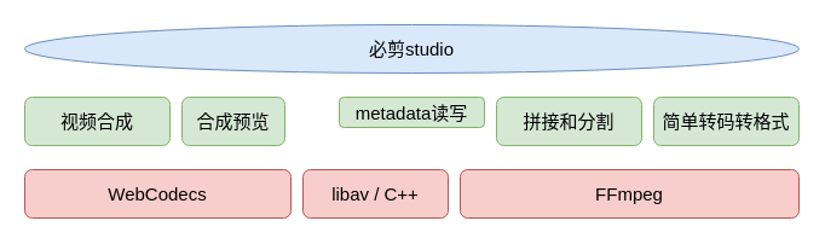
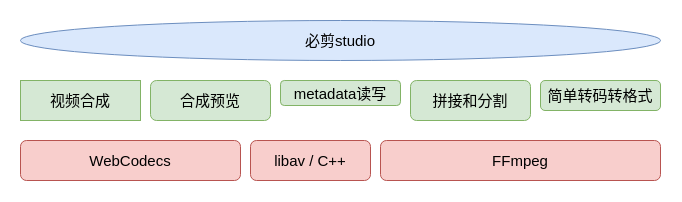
- <mxCell id="4" value="&lt;font style=&quot;font-size: 15px;&quot;&gt;视频合成&lt;/font&gt;" style="rounded=1;whiteSpace=wrap;html=1;fontSize=15;fillColor=#d5e8d4;strokeColor=#82b366;" vertex="1" parent="1"><mxGeometry x="20" y="80" width="120" height="40" as="geometry" /></mxCell>
+ <mxCell id="4" value="&lt;font style=&quot;font-size: 15px;&quot;&gt;视频合成&lt;/font&gt;" style="whiteSpace=wrap;html=1;fontSize=15;fillColor=#d5e8d4;strokeColor=#82b366;rounded=0;" vertex="1" parent="1"><mxGeometry x="20" y="80" width="120" height="40" as="geometry" /></mxCell>
- <mxCell id="5" value="&lt;font style=&quot;font-size: 15px;&quot;&gt;合成预览&lt;/font&gt;" style="rounded=1;whiteSpace=wrap;html=1;fontSize=15;fillColor=#d5e8d4;strokeColor=#82b366;" vertex="1" parent="1"><mxGeometry x="150" y="80" width="85" height="40" as="geometry" /></mxCell>
+ <mxCell id="5" value="&lt;font style=&quot;font-size: 15px;&quot;&gt;合成预览&lt;/font&gt;" style="rounded=1;whiteSpace=wrap;html=1;fontSize=15;fillColor=#d5e8d4;strokeColor=#82b366;" vertex="1" parent="1"><mxGeometry x="150" y="80" width="120" height="40" as="geometry" /></mxCell>
- <mxCell id="7" value="&lt;font style=&quot;font-size: 15px;&quot;&gt;简单转码转格式&lt;/font&gt;" style="rounded=1;whiteSpace=wrap;html=1;fontSize=15;fillColor=#d5e8d4;strokeColor=#82b366;" vertex="1" parent="1"><mxGeometry x="540" y="80" width="120" height="40" as="geometry" /></mxCell>
+ <mxCell id="7" value="&lt;font style=&quot;font-size: 15px;&quot;&gt;简单转码转格式&lt;/font&gt;" style="rounded=1;whiteSpace=wrap;html=1;fontSize=15;fillColor=#d5e8d4;strokeColor=#82b366;" vertex="1" parent="1"><mxGeometry x="540" y="80" width="120" height="30" as="geometry" /></mxCell>
